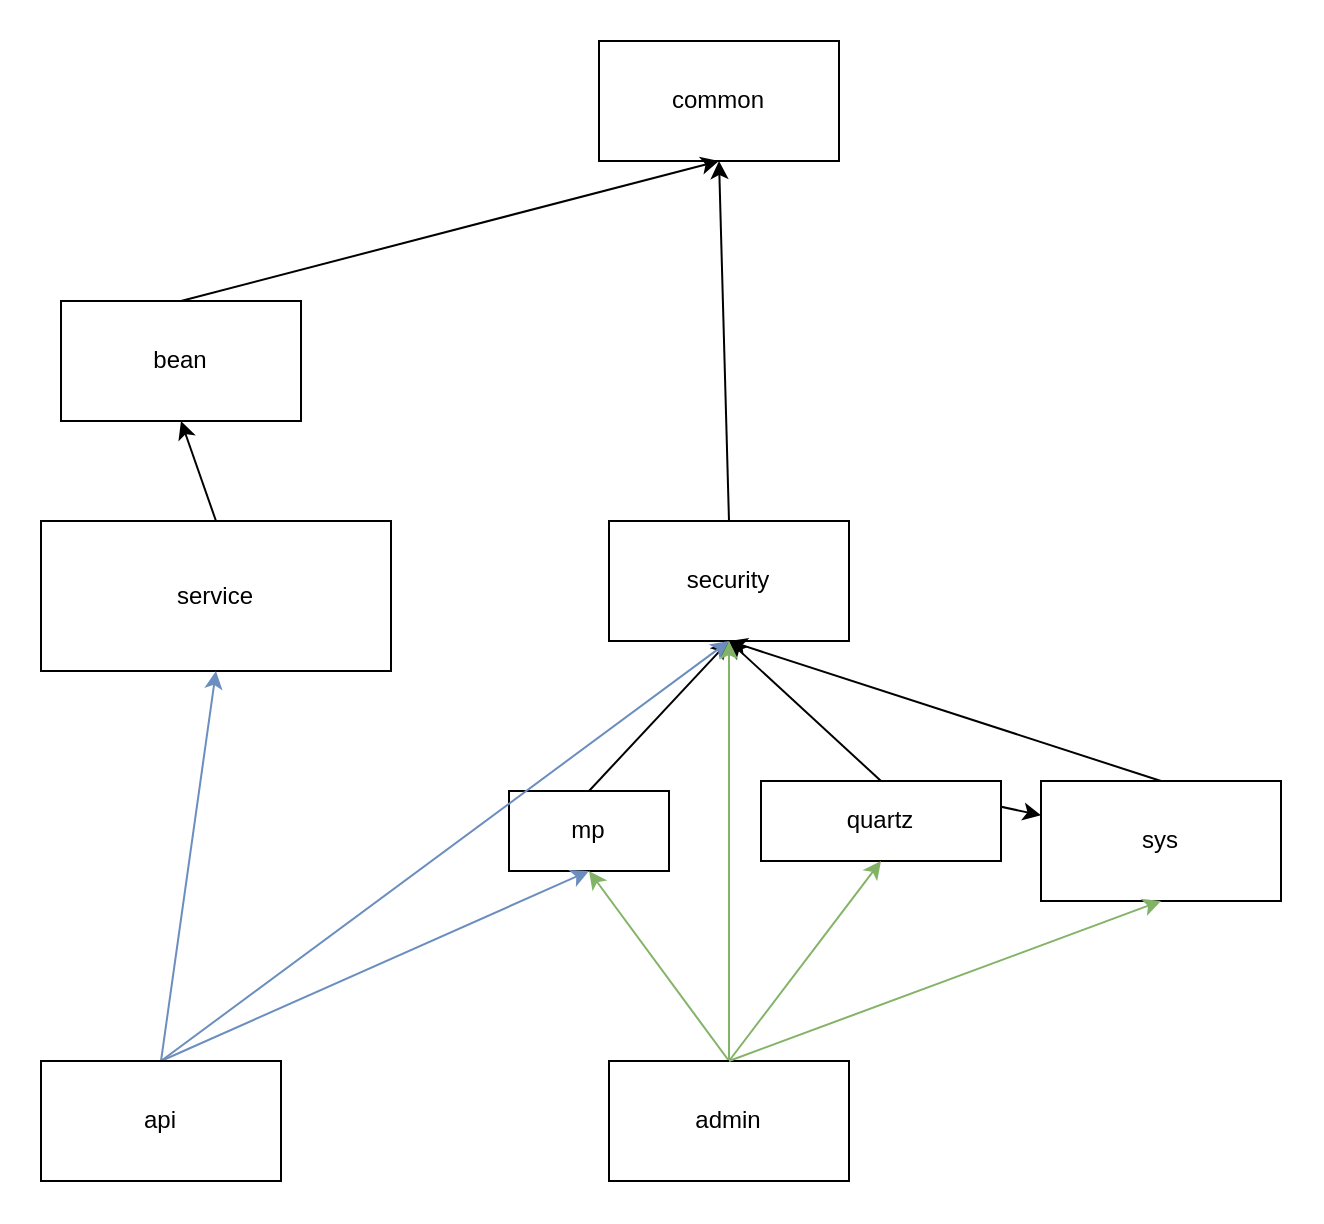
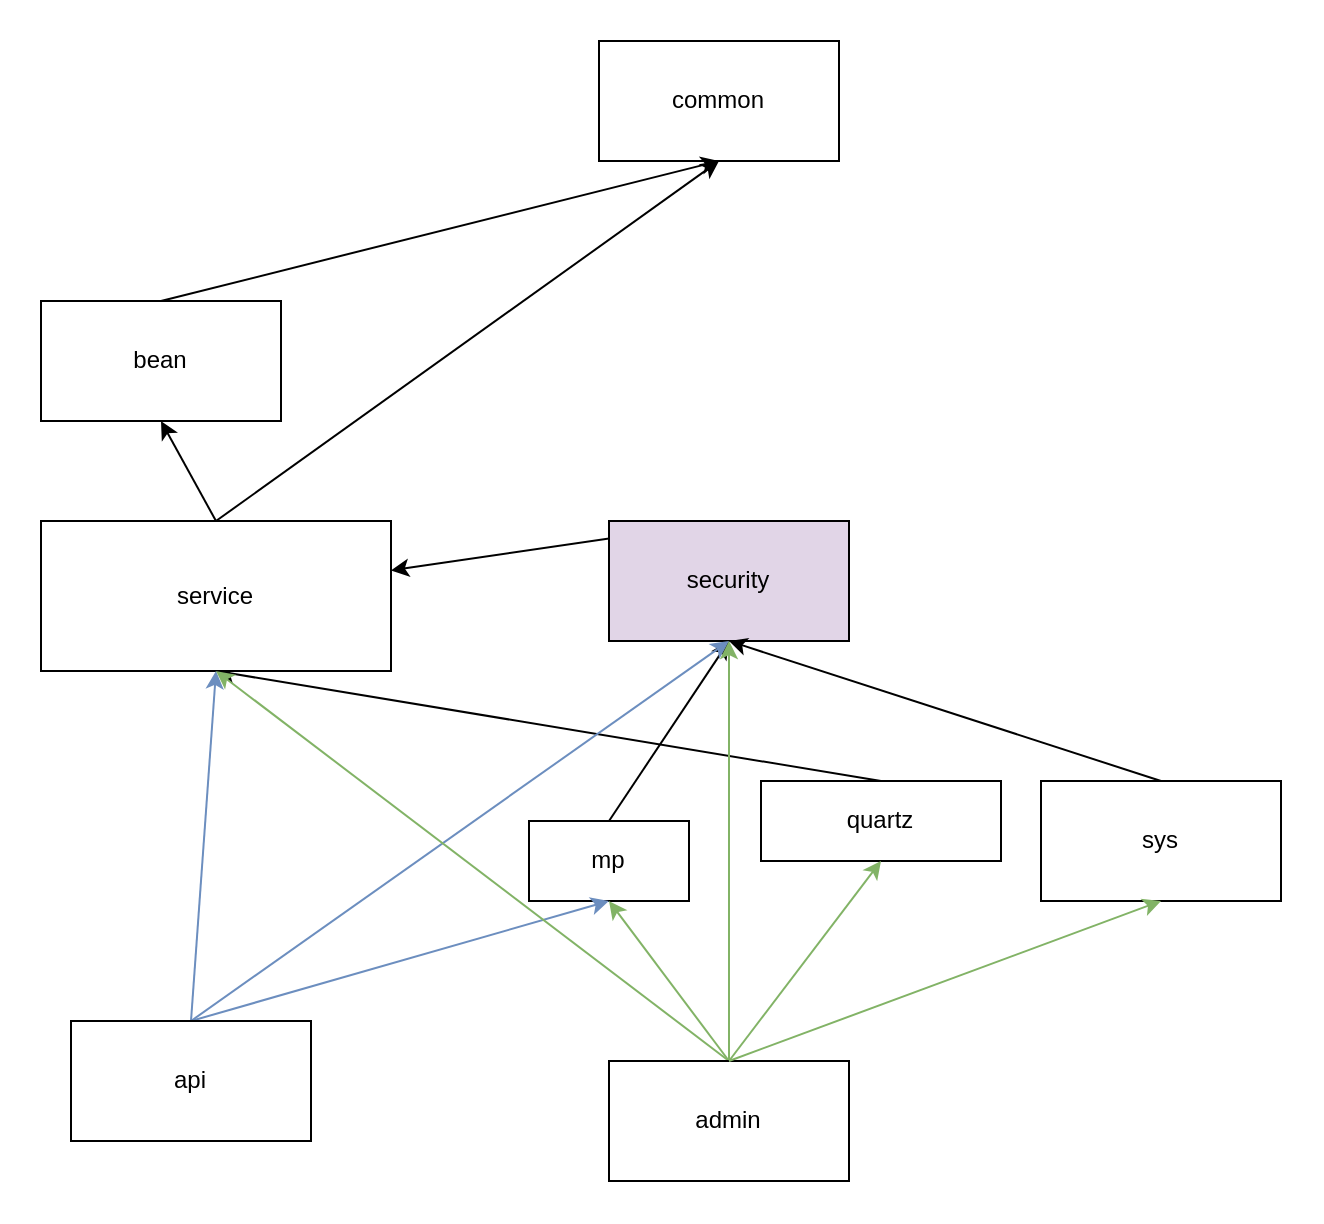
+ <mxCell id="15" style="edgeStyle=none;rounded=0;orthogonalLoop=1;jettySize=auto;html=1;exitX=0.5;exitY=0;exitDx=0;exitDy=0;entryX=0.5;entryY=1;entryDx=0;entryDy=0;" edge="1" parent="1" source="16" target="2"><mxGeometry relative="1" as="geometry" /></mxCell>
- <mxCell id="5" style="edgeStyle=none;rounded=0;orthogonalLoop=1;jettySize=auto;html=1;exitX=0.5;exitY=0;exitDx=0;exitDy=0;entryX=0.5;entryY=1;entryDx=0;entryDy=0;" edge="1" parent="1" source="6" target="2"><mxGeometry relative="1" as="geometry" /></mxCell>
+ <mxCell id="5" style="edgeStyle=none;rounded=0;orthogonalLoop=1;jettySize=auto;html=1;exitX=0.5;exitY=0;exitDx=0;exitDy=0;" edge="1" parent="1" source="6" target="16"><mxGeometry relative="1" as="geometry" /></mxCell>
- <mxCell id="4" value="bean" style="rounded=0;whiteSpace=wrap;html=1;" vertex="1" parent="1"><mxGeometry x="30" y="150" width="120" height="60" as="geometry" /></mxCell>
+ <mxCell id="4" value="bean" style="rounded=0;whiteSpace=wrap;html=1;" vertex="1" parent="1"><mxGeometry x="20" y="150" width="120" height="60" as="geometry" /></mxCell>
- <mxCell id="6" value="security" style="rounded=0;whiteSpace=wrap;html=1;" vertex="1" parent="1"><mxGeometry x="304" y="260" width="120" height="60" as="geometry" /></mxCell>
+ <mxCell id="6" value="security" style="rounded=0;whiteSpace=wrap;html=1;fillColor=#e1d5e7;" vertex="1" parent="1"><mxGeometry x="304" y="260" width="120" height="60" as="geometry" /></mxCell>
- <mxCell id="12" style="edgeStyle=none;rounded=0;orthogonalLoop=1;jettySize=auto;html=1;exitX=0.5;exitY=0;exitDx=0;exitDy=0;entryX=0.5;entryY=1;entryDx=0;entryDy=0;" edge="1" parent="1" source="13" target="6"><mxGeometry relative="1" as="geometry" /></mxCell>
- <mxCell id="11" style="edgeStyle=none;rounded=0;orthogonalLoop=1;jettySize=auto;html=1;exitX=0.5;exitY=0;exitDx=0;exitDy=0;" edge="1" parent="1" source="13" target="10"><mxGeometry relative="1" as="geometry" /></mxCell>
+ <mxCell id="11" style="edgeStyle=none;rounded=0;orthogonalLoop=1;jettySize=auto;html=1;exitX=0.5;exitY=0;exitDx=0;exitDy=0;entryX=0.5;entryY=1;entryDx=0;entryDy=0;" edge="1" parent="1" source="13" target="16"><mxGeometry relative="1" as="geometry" /></mxCell>
- <mxCell id="8" value="mp" style="rounded=0;whiteSpace=wrap;html=1;" vertex="1" parent="1"><mxGeometry x="254" y="395" width="80" height="40" as="geometry" /></mxCell>
+ <mxCell id="8" value="mp" style="rounded=0;whiteSpace=wrap;html=1;" vertex="1" parent="1"><mxGeometry x="264" y="410" width="80" height="40" as="geometry" /></mxCell>
+ <mxCell id="20" style="edgeStyle=none;rounded=0;orthogonalLoop=1;jettySize=auto;html=1;exitX=0.5;exitY=0;exitDx=0;exitDy=0;entryX=0.5;entryY=1;entryDx=0;entryDy=0;fillColor=#d5e8d4;strokeColor=#82b366;" edge="1" parent="1" source="24" target="16"><mxGeometry relative="1" as="geometry" /></mxCell>
- <mxCell id="25" value="api" style="rounded=0;whiteSpace=wrap;html=1;" vertex="1" parent="1"><mxGeometry x="20" y="530" width="120" height="60" as="geometry" /></mxCell>
+ <mxCell id="25" value="api" style="rounded=0;whiteSpace=wrap;html=1;" vertex="1" parent="1"><mxGeometry x="35" y="510" width="120" height="60" as="geometry" /></mxCell>
